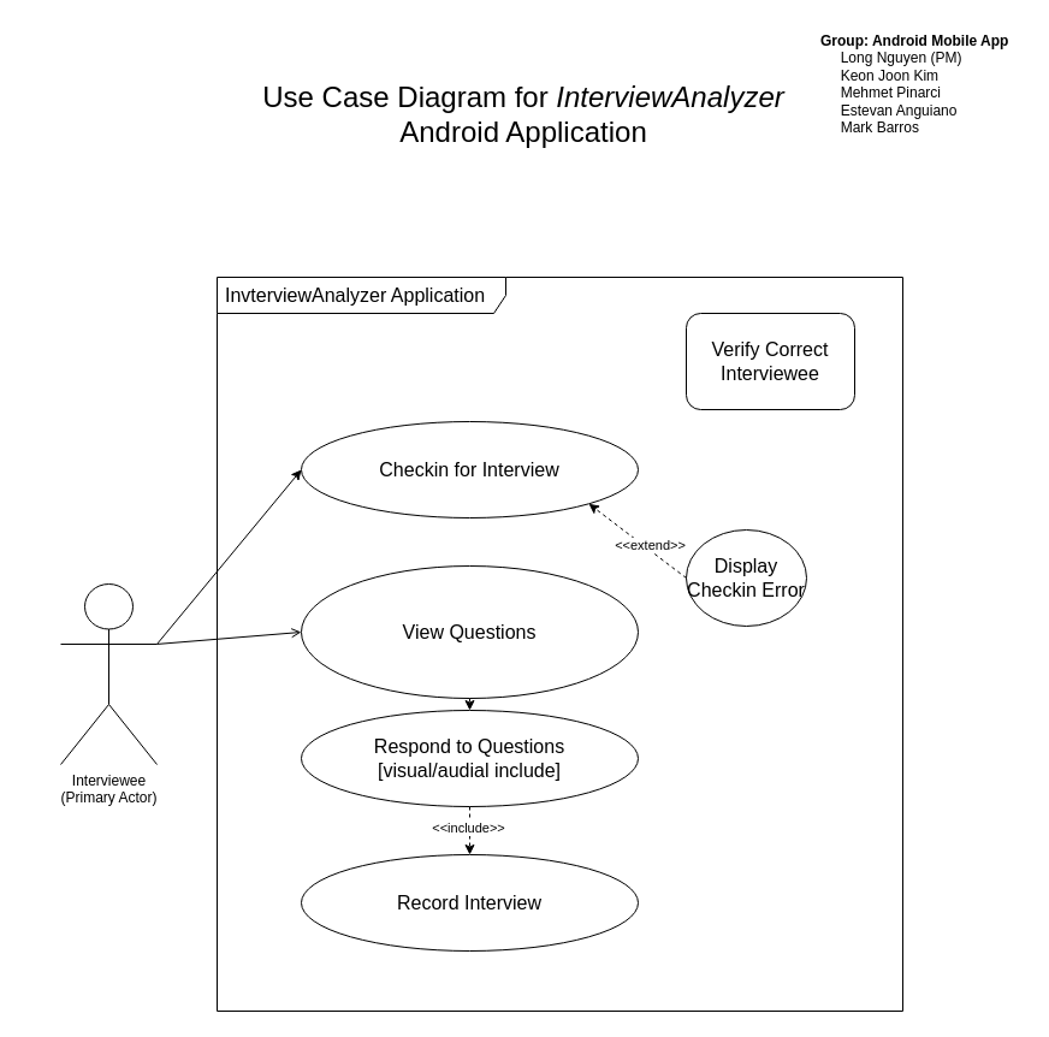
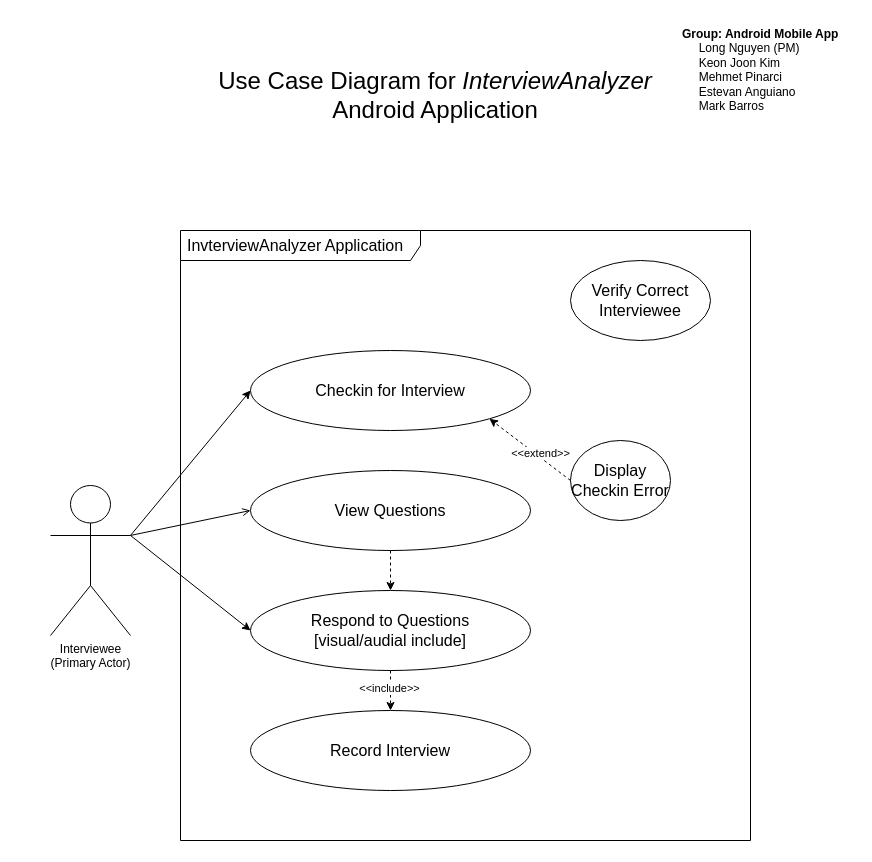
- <mxCell id="13" value="&lt;font style=&quot;font-size: 16px&quot;&gt;Verify Correct Interviewee&lt;/font&gt;" style="whiteSpace=wrap;html=1;rounded=1;" parent="1" vertex="1"><mxGeometry x="570" y="260" width="140" height="80" as="geometry" /></mxCell>
+ <mxCell id="13" value="&lt;font style=&quot;font-size: 16px&quot;&gt;Verify Correct Interviewee&lt;/font&gt;" style="ellipse;whiteSpace=wrap;html=1;" parent="1" vertex="1"><mxGeometry x="570" y="260" width="140" height="80" as="geometry" /></mxCell>
- <mxCell id="5" value="&lt;font style=&quot;font-size: 16px&quot;&gt;View Questions&lt;/font&gt;" style="ellipse;whiteSpace=wrap;html=1;" parent="1" vertex="1"><mxGeometry x="250" y="470" width="280" height="110" as="geometry" /></mxCell>
+ <mxCell id="5" value="&lt;font style=&quot;font-size: 16px&quot;&gt;View Questions&lt;/font&gt;" style="ellipse;whiteSpace=wrap;html=1;" parent="1" vertex="1"><mxGeometry x="250" y="470" width="280" height="80" as="geometry" /></mxCell>
+ <mxCell id="10" value="" style="endArrow=classic;html=1;rounded=0;entryX=0;entryY=0.5;entryDx=0;entryDy=0;exitX=1;exitY=0.333;exitDx=0;exitDy=0;exitPerimeter=0;" parent="1" source="2" target="6" edge="1"><mxGeometry width="50" height="50" relative="1" as="geometry"><mxPoint x="130" y="570" as="sourcePoint" /><mxPoint x="260" y="520" as="targetPoint" /></mxGeometry></mxCell>
